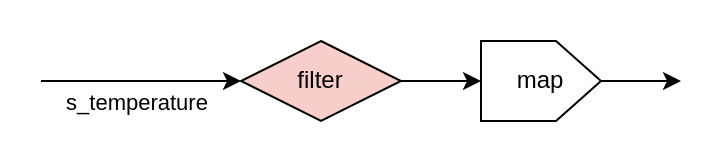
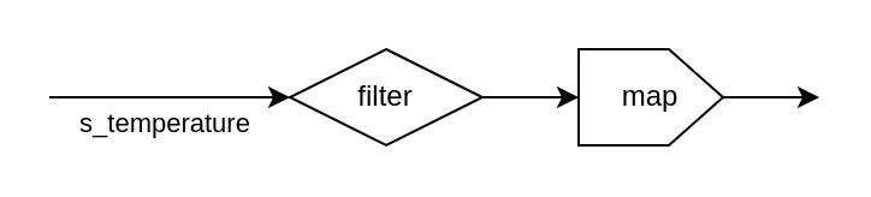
- <mxCell id="4" value="filter" style="rhombus;whiteSpace=wrap;html=1;fillColor=#f8cecc;" vertex="1" parent="1"><mxGeometry x="120" y="20" width="80" height="40" as="geometry" /></mxCell>
+ <mxCell id="4" value="filter" style="rhombus;whiteSpace=wrap;html=1;" vertex="1" parent="1"><mxGeometry x="120" y="20" width="80" height="40" as="geometry" /></mxCell>
